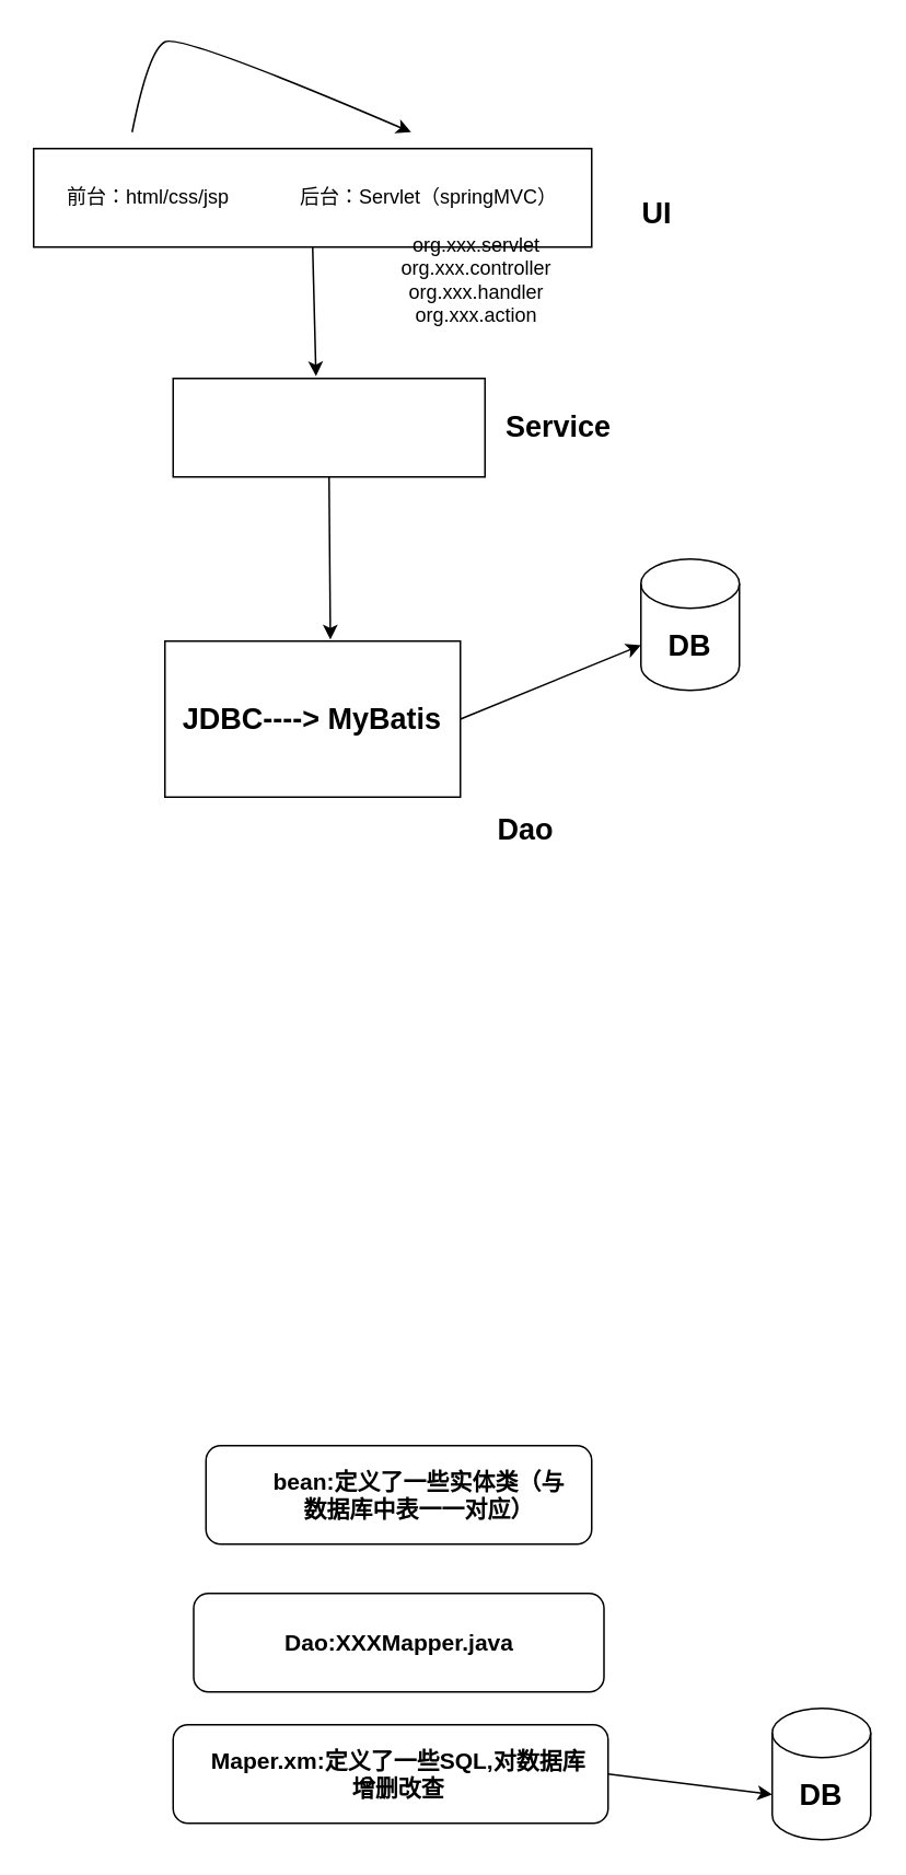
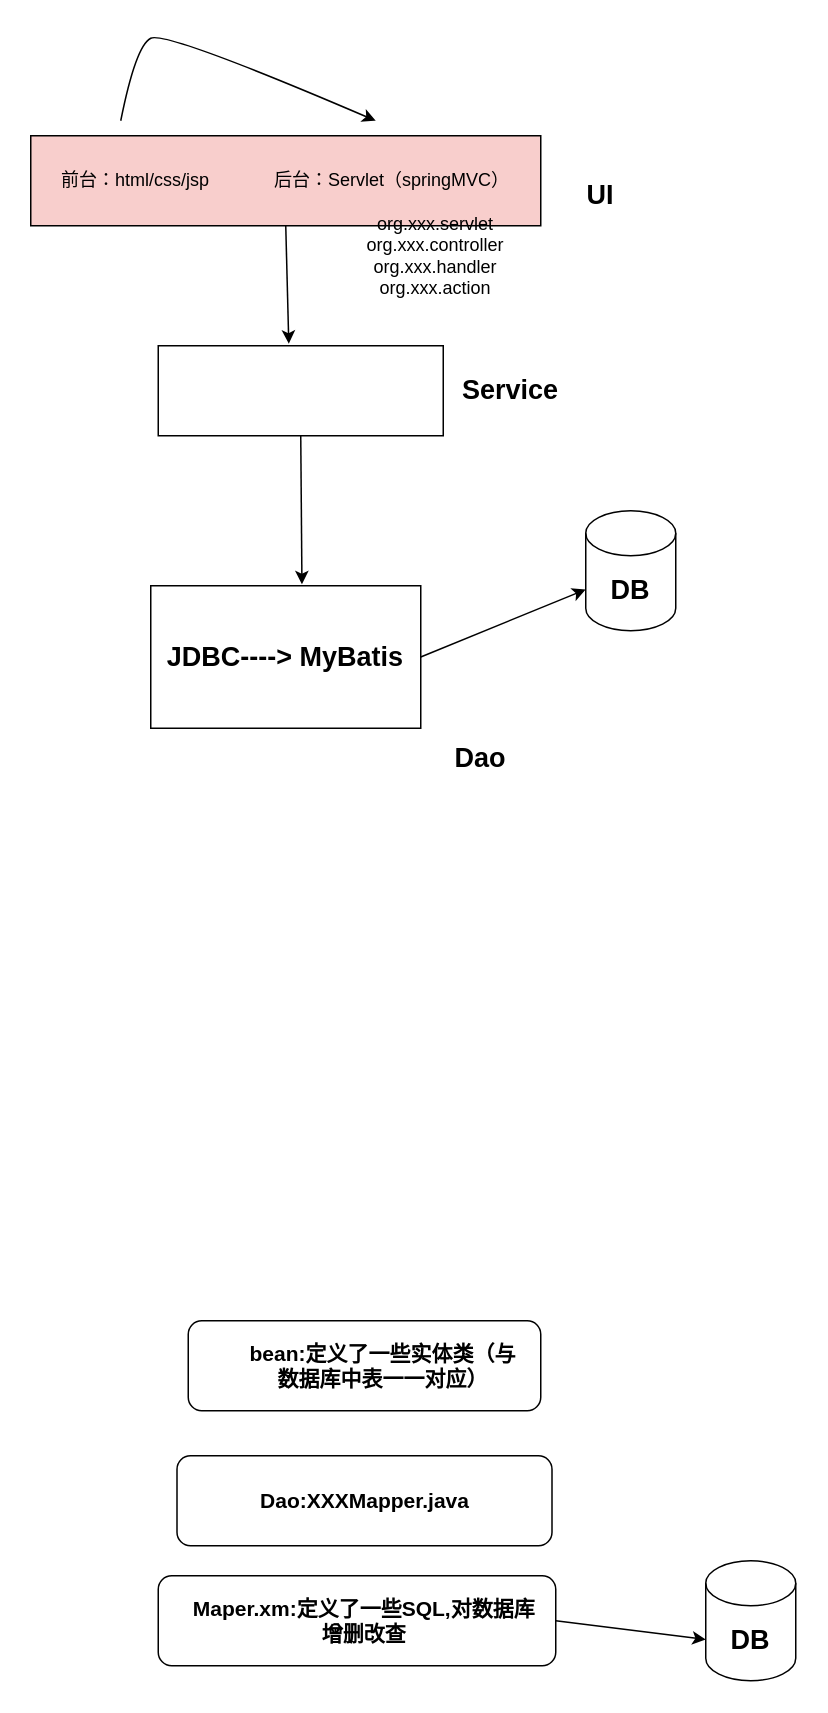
- <mxCell id="2" value="前台：html/css/jsp&amp;nbsp; &amp;nbsp; &amp;nbsp; &amp;nbsp; &amp;nbsp; &amp;nbsp; &amp;nbsp;后台：Servlet（springMVC）" style="rounded=0;whiteSpace=wrap;html=1;" parent="1" vertex="1"><mxGeometry x="20" y="90" width="340" height="60" as="geometry" /></mxCell>
+ <mxCell id="2" value="前台：html/css/jsp&amp;nbsp; &amp;nbsp; &amp;nbsp; &amp;nbsp; &amp;nbsp; &amp;nbsp; &amp;nbsp;后台：Servlet（springMVC）" style="rounded=0;whiteSpace=wrap;html=1;fillColor=#f8cecc;" parent="1" vertex="1"><mxGeometry x="20" y="90" width="340" height="60" as="geometry" /></mxCell>
